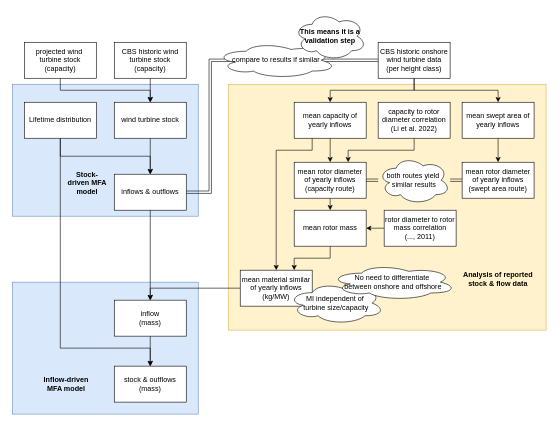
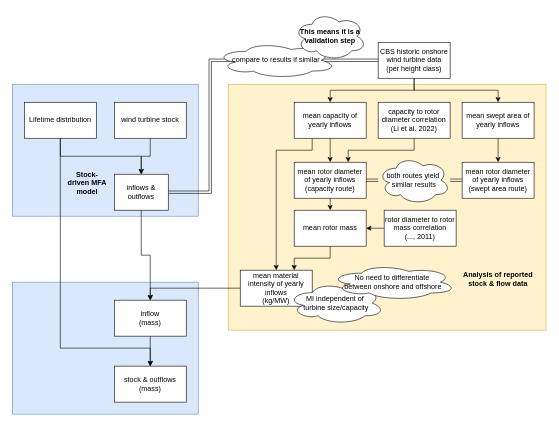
- <mxCell id="43" value="&lt;div&gt;projected wind&amp;nbsp;&lt;/div&gt;&lt;div&gt;turbine stock&lt;/div&gt;&lt;div&gt;(capacity)&lt;br&gt;&lt;/div&gt;" style="rounded=0;whiteSpace=wrap;html=1;" vertex="1" parent="1"><mxGeometry x="40" y="70" width="120" height="60" as="geometry" /></mxCell>
- <mxCell id="9" value="&lt;div&gt;CBS historic wind turbine stock&lt;/div&gt;&lt;div&gt;(capacity)&lt;br&gt;&lt;/div&gt;" style="rounded=0;whiteSpace=wrap;html=1;" vertex="1" parent="1"><mxGeometry x="190" y="70" width="120" height="60" as="geometry" /></mxCell>
- <mxCell id="8" style="edgeStyle=orthogonalEdgeStyle;rounded=0;orthogonalLoop=1;jettySize=auto;html=1;exitX=0.5;exitY=1;exitDx=0;exitDy=0;entryX=0.5;entryY=0;entryDx=0;entryDy=0;" edge="1" parent="1" source="9" target="26"><mxGeometry relative="1" as="geometry" /></mxCell>
- <mxCell id="42" style="edgeStyle=orthogonalEdgeStyle;rounded=0;orthogonalLoop=1;jettySize=auto;html=1;exitX=0.5;exitY=1;exitDx=0;exitDy=0;entryX=0.5;entryY=0;entryDx=0;entryDy=0;" edge="1" parent="1" source="43" target="26"><mxGeometry relative="1" as="geometry"><Array as="points"><mxPoint x="100" y="150" /><mxPoint x="250" y="150" /></Array></mxGeometry></mxCell>
- <mxCell id="32" value="&lt;div&gt;inflows &amp;amp; outflows&lt;br&gt;&lt;/div&gt;" style="rounded=0;whiteSpace=wrap;html=1;" vertex="1" parent="1"><mxGeometry x="190" y="290" width="120" height="60" as="geometry" /></mxCell>
+ <mxCell id="32" value="&lt;div&gt;inflows &amp;amp; outflows&lt;br&gt;&lt;/div&gt;" style="rounded=0;whiteSpace=wrap;html=1;" vertex="1" parent="1"><mxGeometry x="190" y="290" width="90" height="60" as="geometry" /></mxCell>
- <mxCell id="22" value="&lt;div&gt;mean material similar of yearly inflows&lt;br&gt;&lt;/div&gt;&lt;div&gt;(kg/MW)&lt;br&gt;&lt;/div&gt;" style="rounded=0;whiteSpace=wrap;html=1;" vertex="1" parent="1"><mxGeometry x="400" y="450" width="120" height="60" as="geometry" /></mxCell>
+ <mxCell id="22" value="&lt;div&gt;mean material intensity of yearly inflows&lt;br&gt;&lt;/div&gt;&lt;div&gt;(kg/MW)&lt;br&gt;&lt;/div&gt;" style="rounded=0;whiteSpace=wrap;html=1;" vertex="1" parent="1"><mxGeometry x="400" y="450" width="120" height="60" as="geometry" /></mxCell>
- <mxCell id="47" value="Inflow-driven MFA model" style="text;html=1;align=center;verticalAlign=middle;whiteSpace=wrap;rounded=0;fontStyle=1" vertex="1" parent="1"><mxGeometry x="60" y="625" width="100" height="30" as="geometry" /></mxCell>
